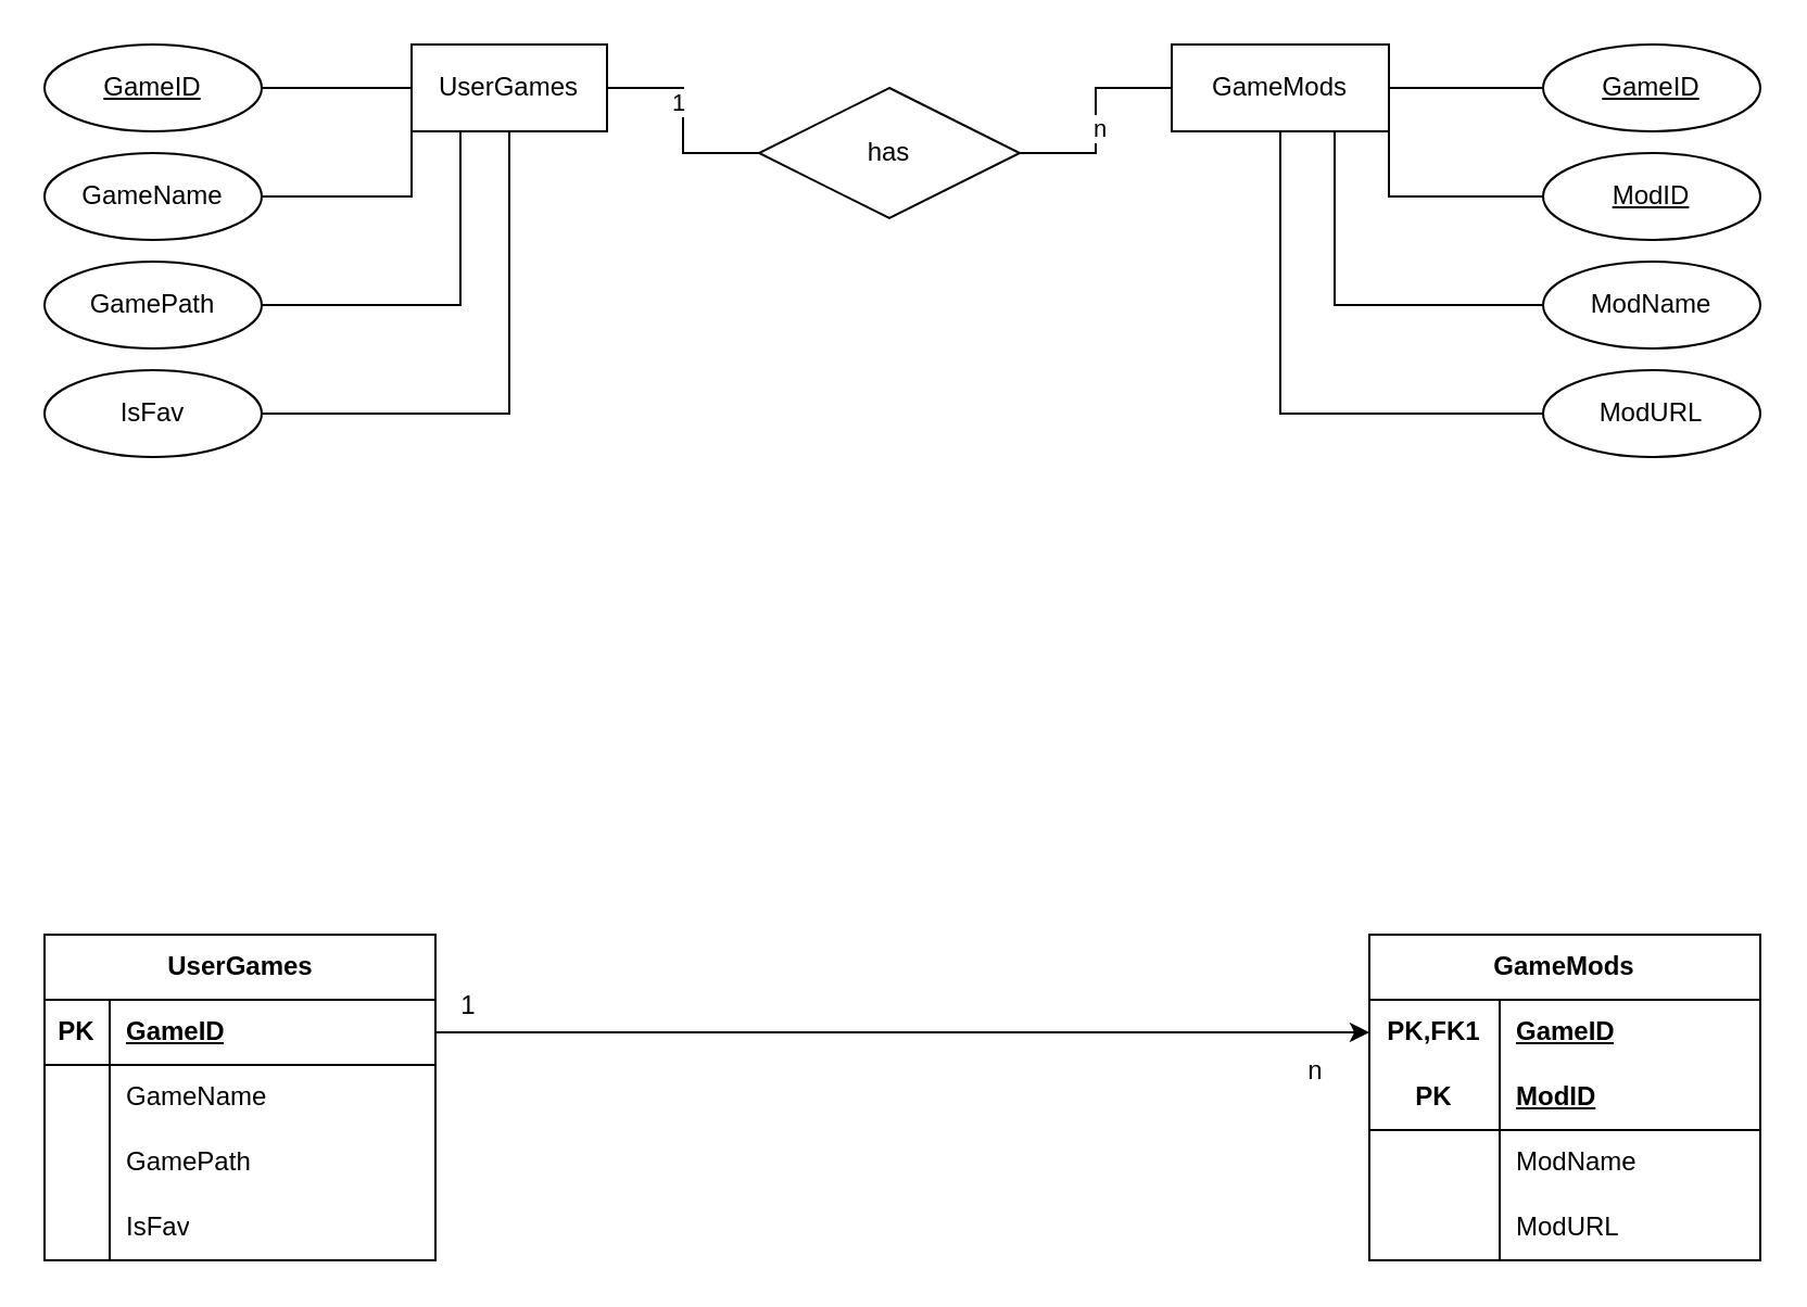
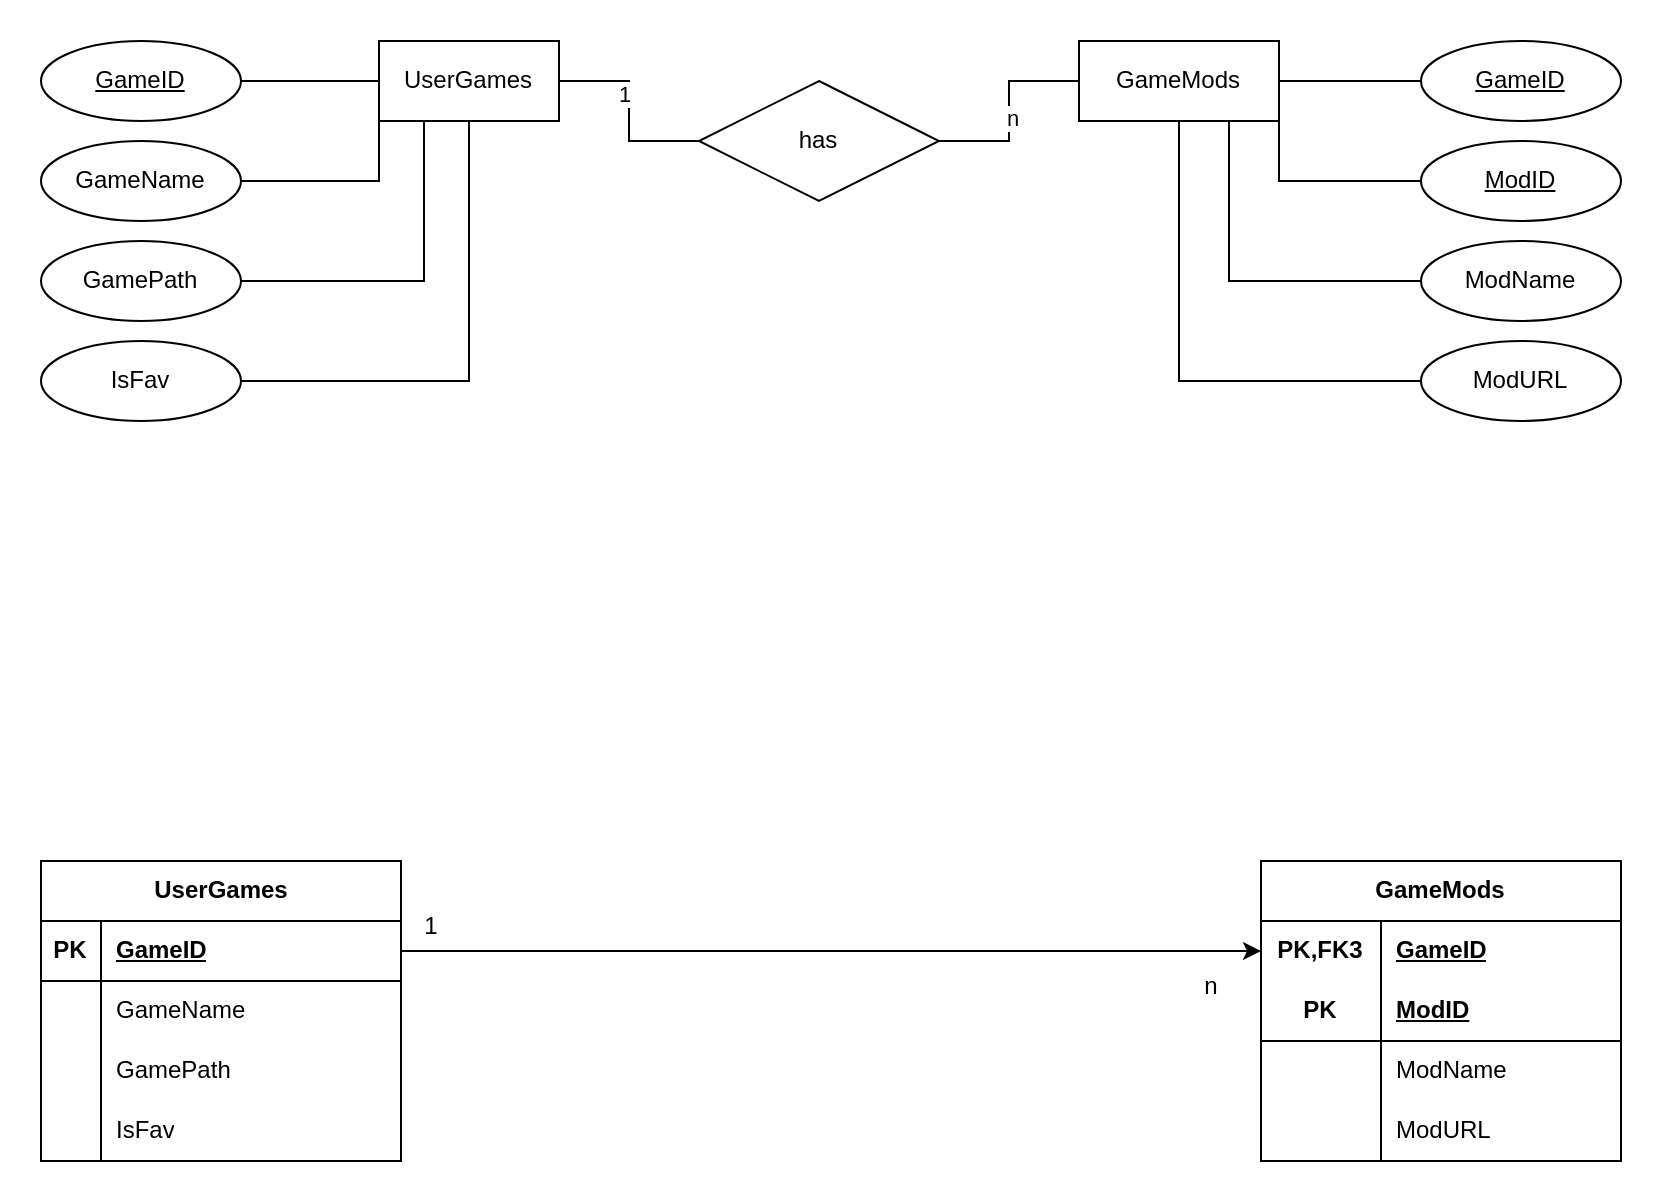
- <mxCell id="40" value="PK,FK1" style="shape=partialRectangle;connectable=0;fillColor=none;top=0;left=0;bottom=0;right=0;fontStyle=1;overflow=hidden;html=1;whiteSpace=wrap;" vertex="1" parent="39"><mxGeometry width="60" height="30" as="geometry"><mxRectangle width="60" height="30" as="alternateBounds" /></mxGeometry></mxCell>
+ <mxCell id="40" value="PK,FK3" style="shape=partialRectangle;connectable=0;fillColor=none;top=0;left=0;bottom=0;right=0;fontStyle=1;overflow=hidden;html=1;whiteSpace=wrap;" vertex="1" parent="39"><mxGeometry width="60" height="30" as="geometry"><mxRectangle width="60" height="30" as="alternateBounds" /></mxGeometry></mxCell>
